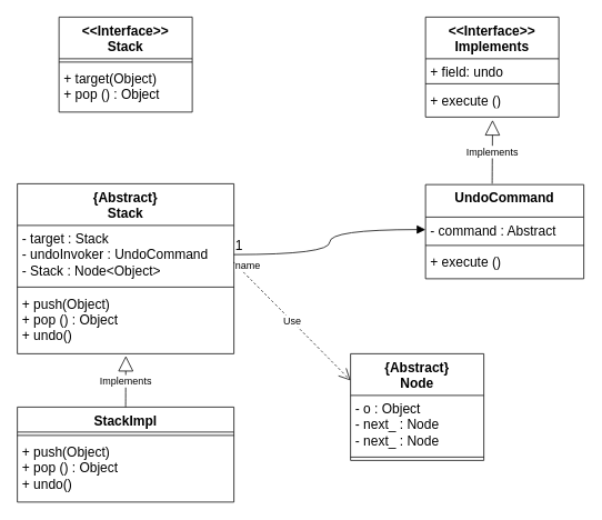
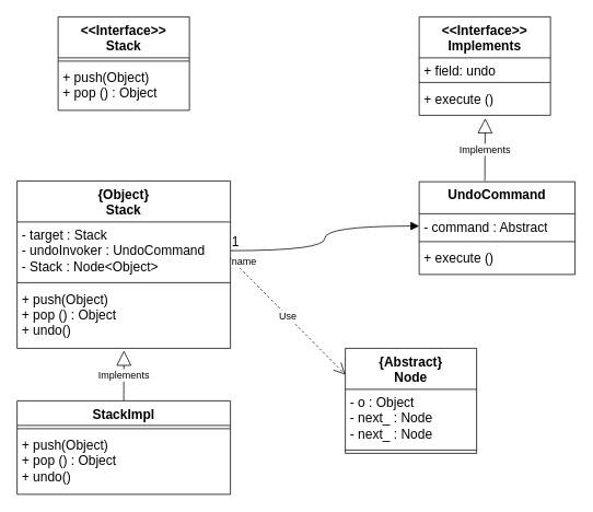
- <mxCell id="4" value="+ target(Object)&lt;br&gt;+ pop () : Object" style="text;strokeColor=none;fillColor=none;align=left;verticalAlign=top;spacingLeft=4;spacingRight=4;overflow=hidden;rotatable=0;points=[[0,0.5],[1,0.5]];portConstraint=eastwest;whiteSpace=wrap;html=1;fontSize=16;" vertex="1" parent="2"><mxGeometry y="58" width="160" height="56" as="geometry" /></mxCell>
+ <mxCell id="4" value="+ push(Object)&lt;br&gt;+ pop () : Object" style="text;strokeColor=none;fillColor=none;align=left;verticalAlign=top;spacingLeft=4;spacingRight=4;overflow=hidden;rotatable=0;points=[[0,0.5],[1,0.5]];portConstraint=eastwest;whiteSpace=wrap;html=1;fontSize=16;" vertex="1" parent="2"><mxGeometry y="58" width="160" height="56" as="geometry" /></mxCell>
- <mxCell id="5" value="{Abstract}&lt;br&gt;Stack" style="swimlane;fontStyle=1;align=center;verticalAlign=top;childLayout=stackLayout;horizontal=1;startSize=50;horizontalStack=0;resizeParent=1;resizeParentMax=0;resizeLast=0;collapsible=1;marginBottom=0;whiteSpace=wrap;html=1;fontSize=16;" vertex="1" parent="1"><mxGeometry x="20" y="220" width="260" height="204" as="geometry" /></mxCell>
+ <mxCell id="5" value="{Object}&lt;br&gt;Stack" style="swimlane;fontStyle=1;align=center;verticalAlign=top;childLayout=stackLayout;horizontal=1;startSize=50;horizontalStack=0;resizeParent=1;resizeParentMax=0;resizeLast=0;collapsible=1;marginBottom=0;whiteSpace=wrap;html=1;fontSize=16;" vertex="1" parent="1"><mxGeometry x="20" y="220" width="260" height="204" as="geometry" /></mxCell>
